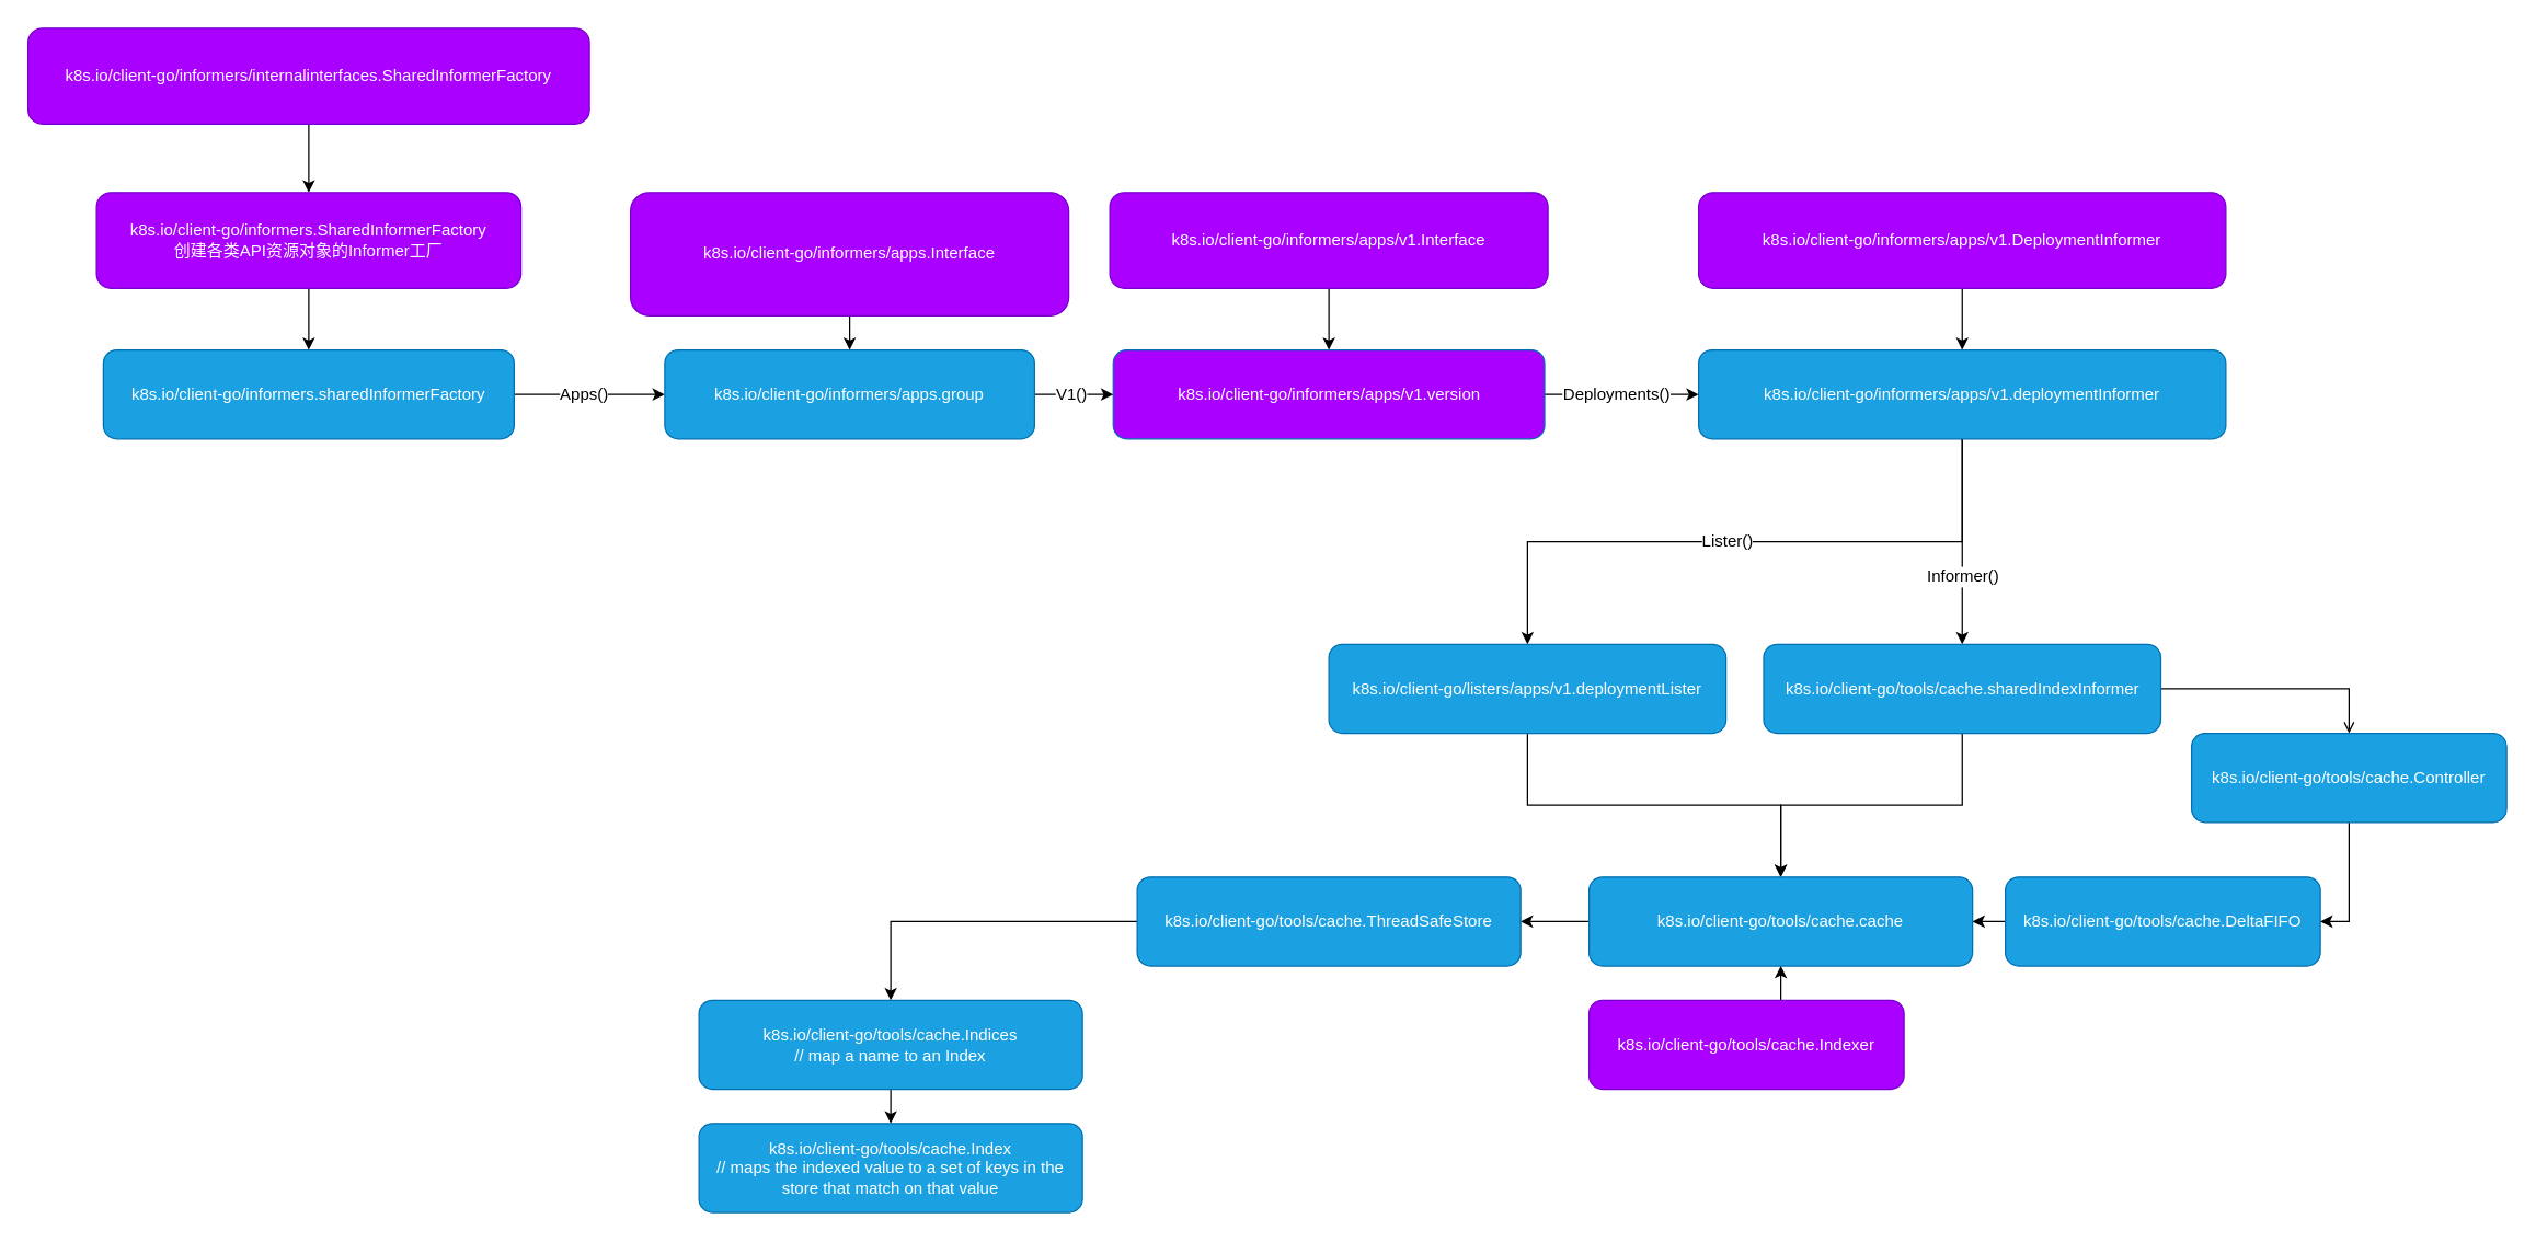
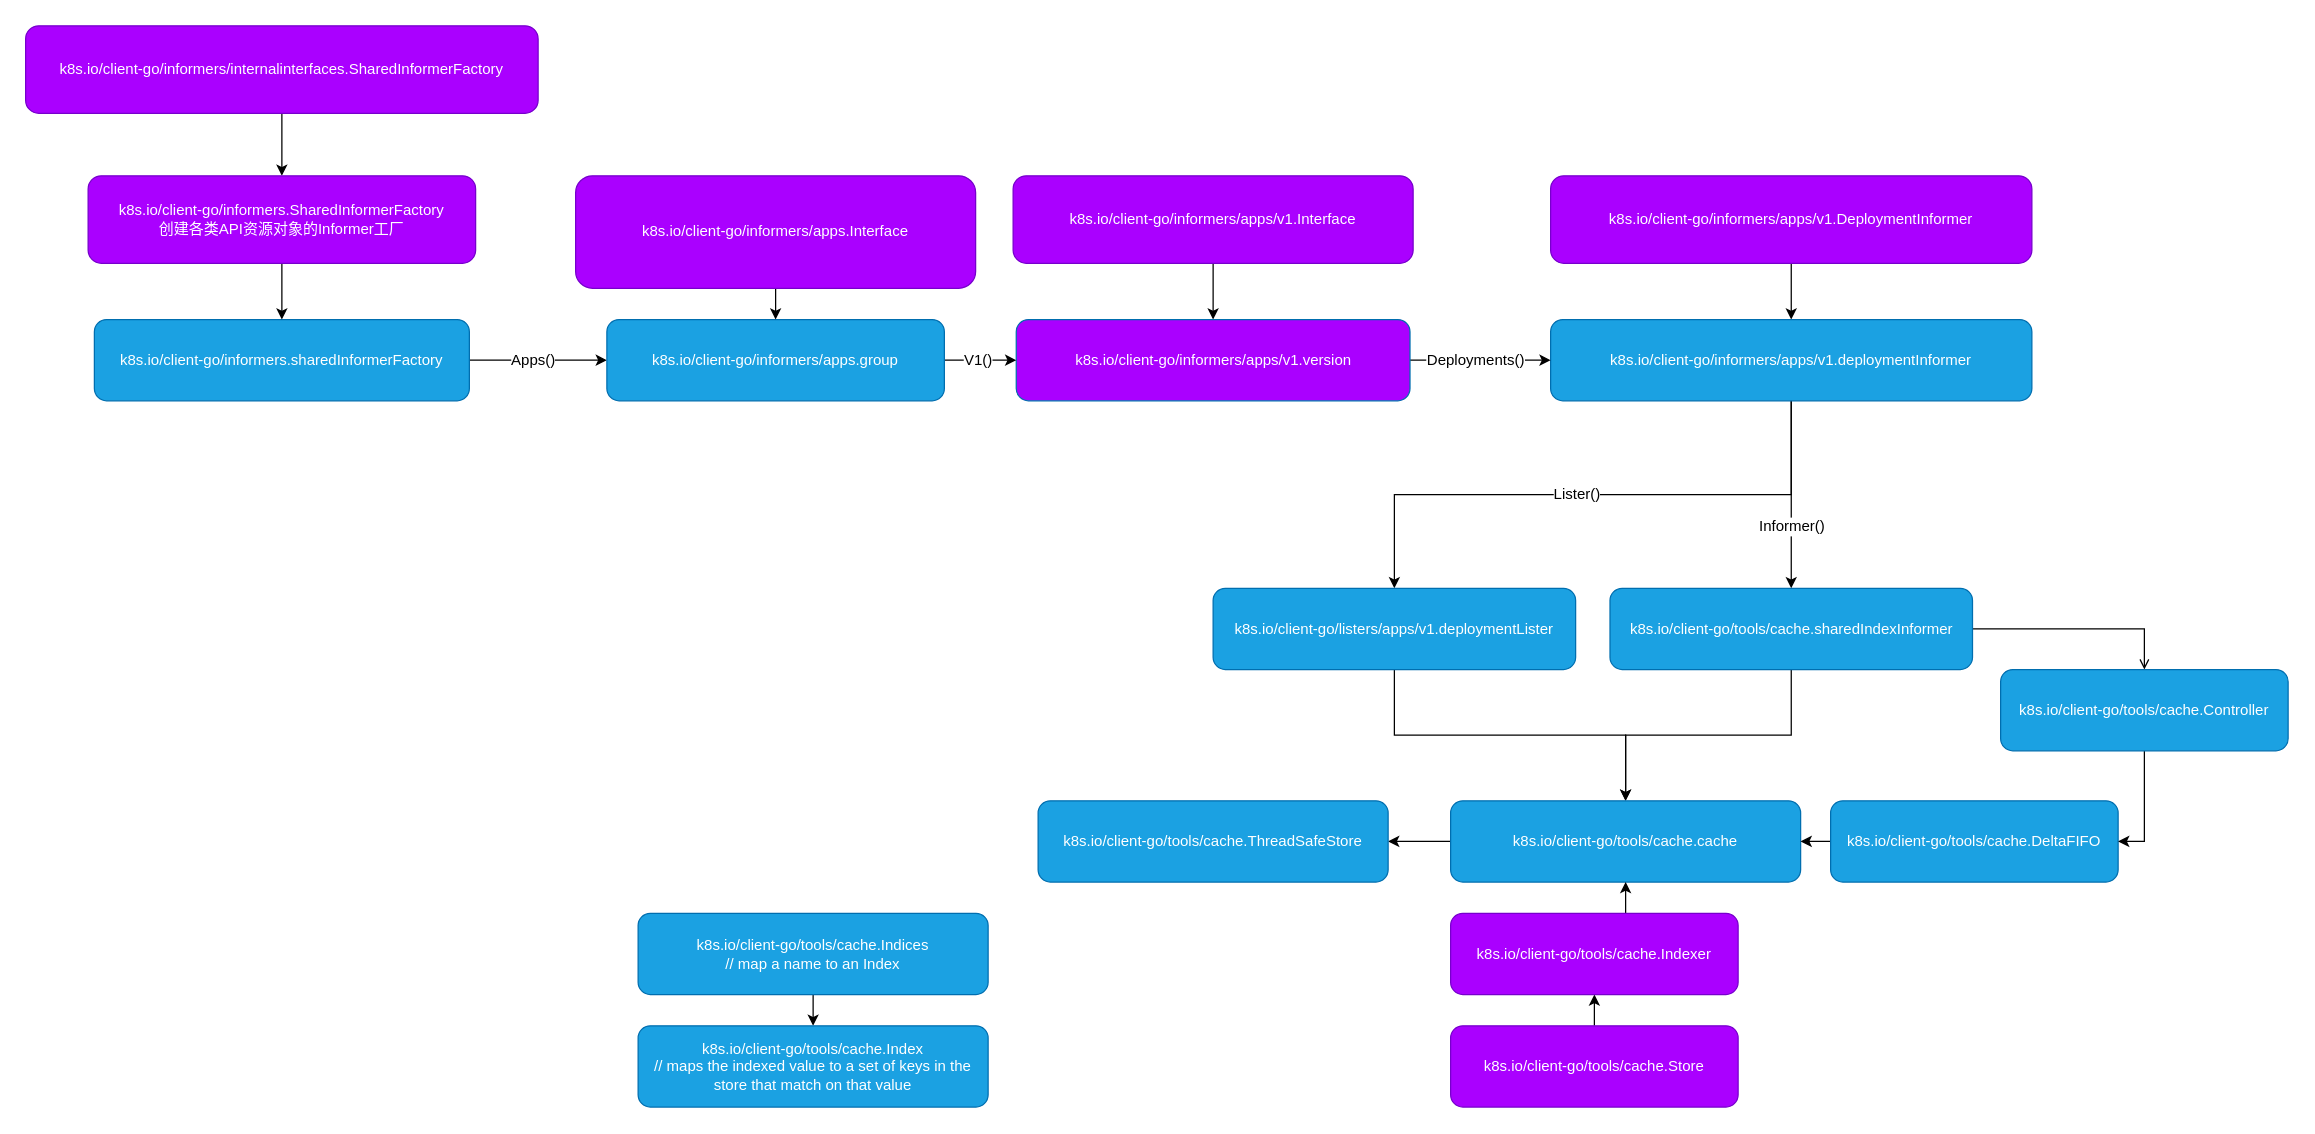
- <mxCell id="37" style="edgeStyle=orthogonalEdgeStyle;rounded=0;orthogonalLoop=1;jettySize=auto;html=1;" edge="1" parent="1" source="38" target="40"><mxGeometry relative="1" as="geometry" /></mxCell>
+ <mxCell id="33" style="edgeStyle=orthogonalEdgeStyle;rounded=0;orthogonalLoop=1;jettySize=auto;html=1;entryX=0.5;entryY=1;entryDx=0;entryDy=0;" edge="1" parent="1" source="34" target="36"><mxGeometry relative="1" as="geometry" /></mxCell>
+ <mxCell id="34" value="k8s.io/client-go/tools/cache.Store" style="rounded=1;whiteSpace=wrap;html=1;fillColor=#aa00ff;strokeColor=#7700CC;fontColor=#ffffff;" vertex="1" parent="1"><mxGeometry x="1160" y="820" width="230" height="65" as="geometry" /></mxCell>
